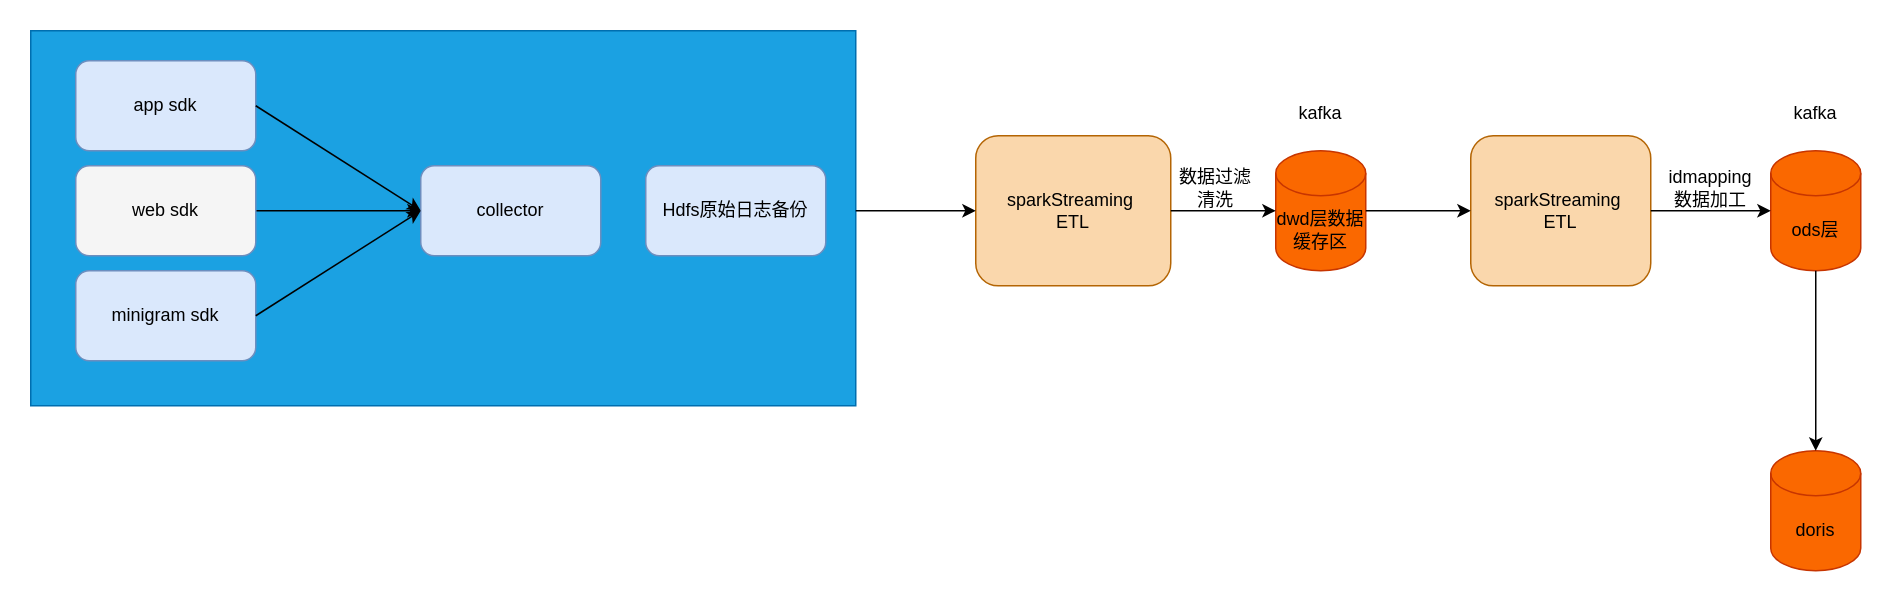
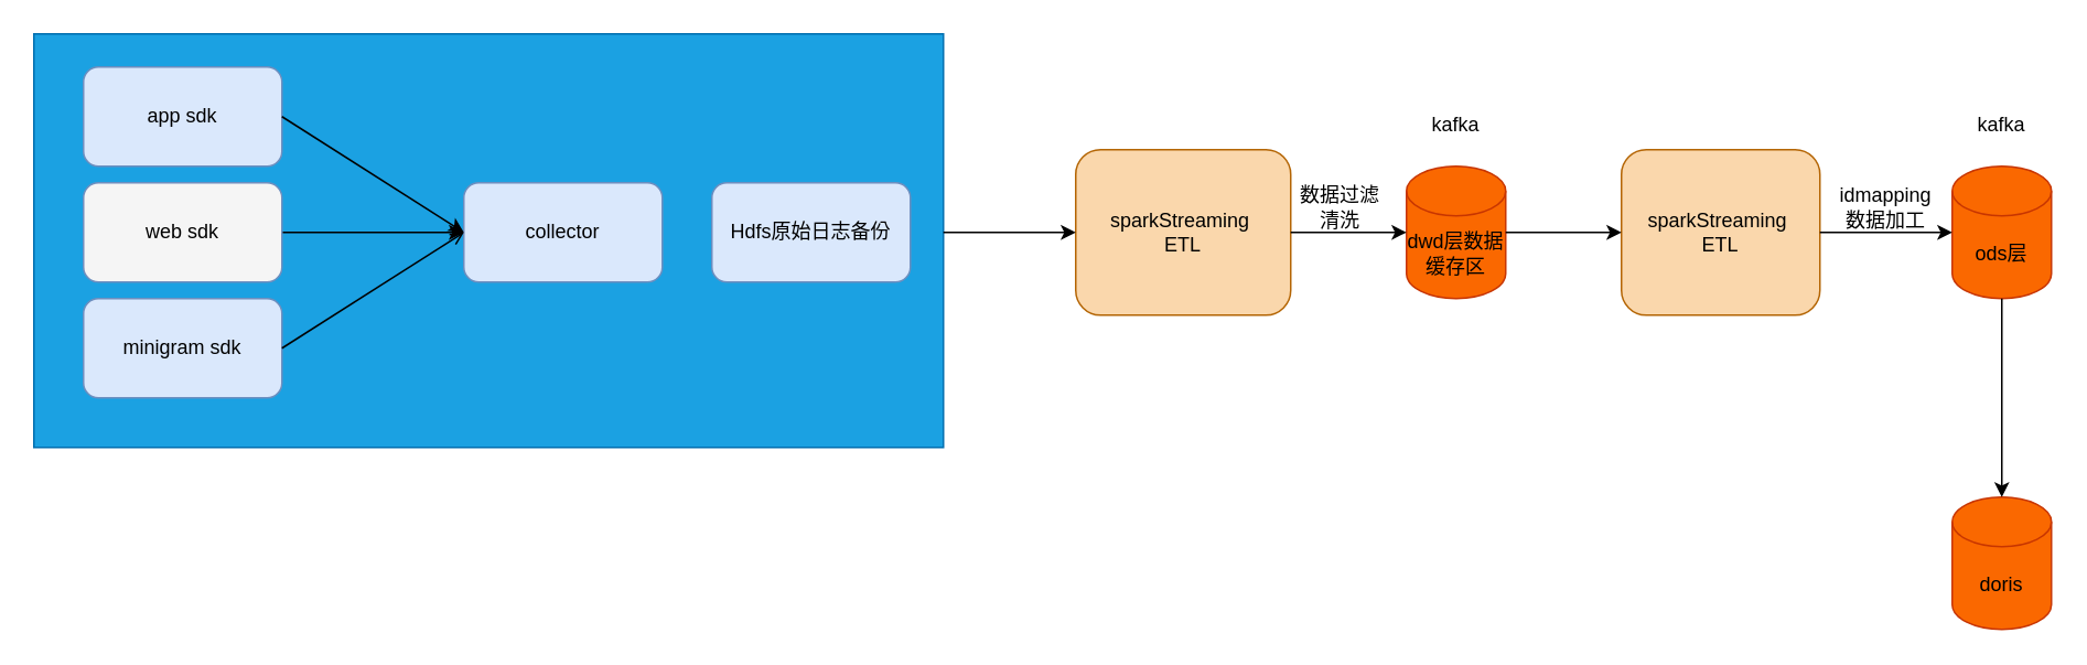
- <mxCell id="9" value="" style="endArrow=classic;html=1;rounded=0;entryX=0;entryY=0.5;entryDx=0;entryDy=0;exitX=1;exitY=0.5;exitDx=0;exitDy=0;" edge="1" parent="1" source="6" target="7"><mxGeometry width="50" height="50" relative="1" as="geometry"><mxPoint x="170" y="250" as="sourcePoint" /><mxPoint x="220" y="200" as="targetPoint" /></mxGeometry></mxCell>
+ <mxCell id="9" value="" style="endArrow=open;html=1;rounded=0;entryX=0;entryY=0.5;entryDx=0;entryDy=0;exitX=1;exitY=0.5;exitDx=0;exitDy=0;" edge="1" parent="1" source="6" target="7"><mxGeometry width="50" height="50" relative="1" as="geometry"><mxPoint x="170" y="250" as="sourcePoint" /><mxPoint x="220" y="200" as="targetPoint" /></mxGeometry></mxCell>
